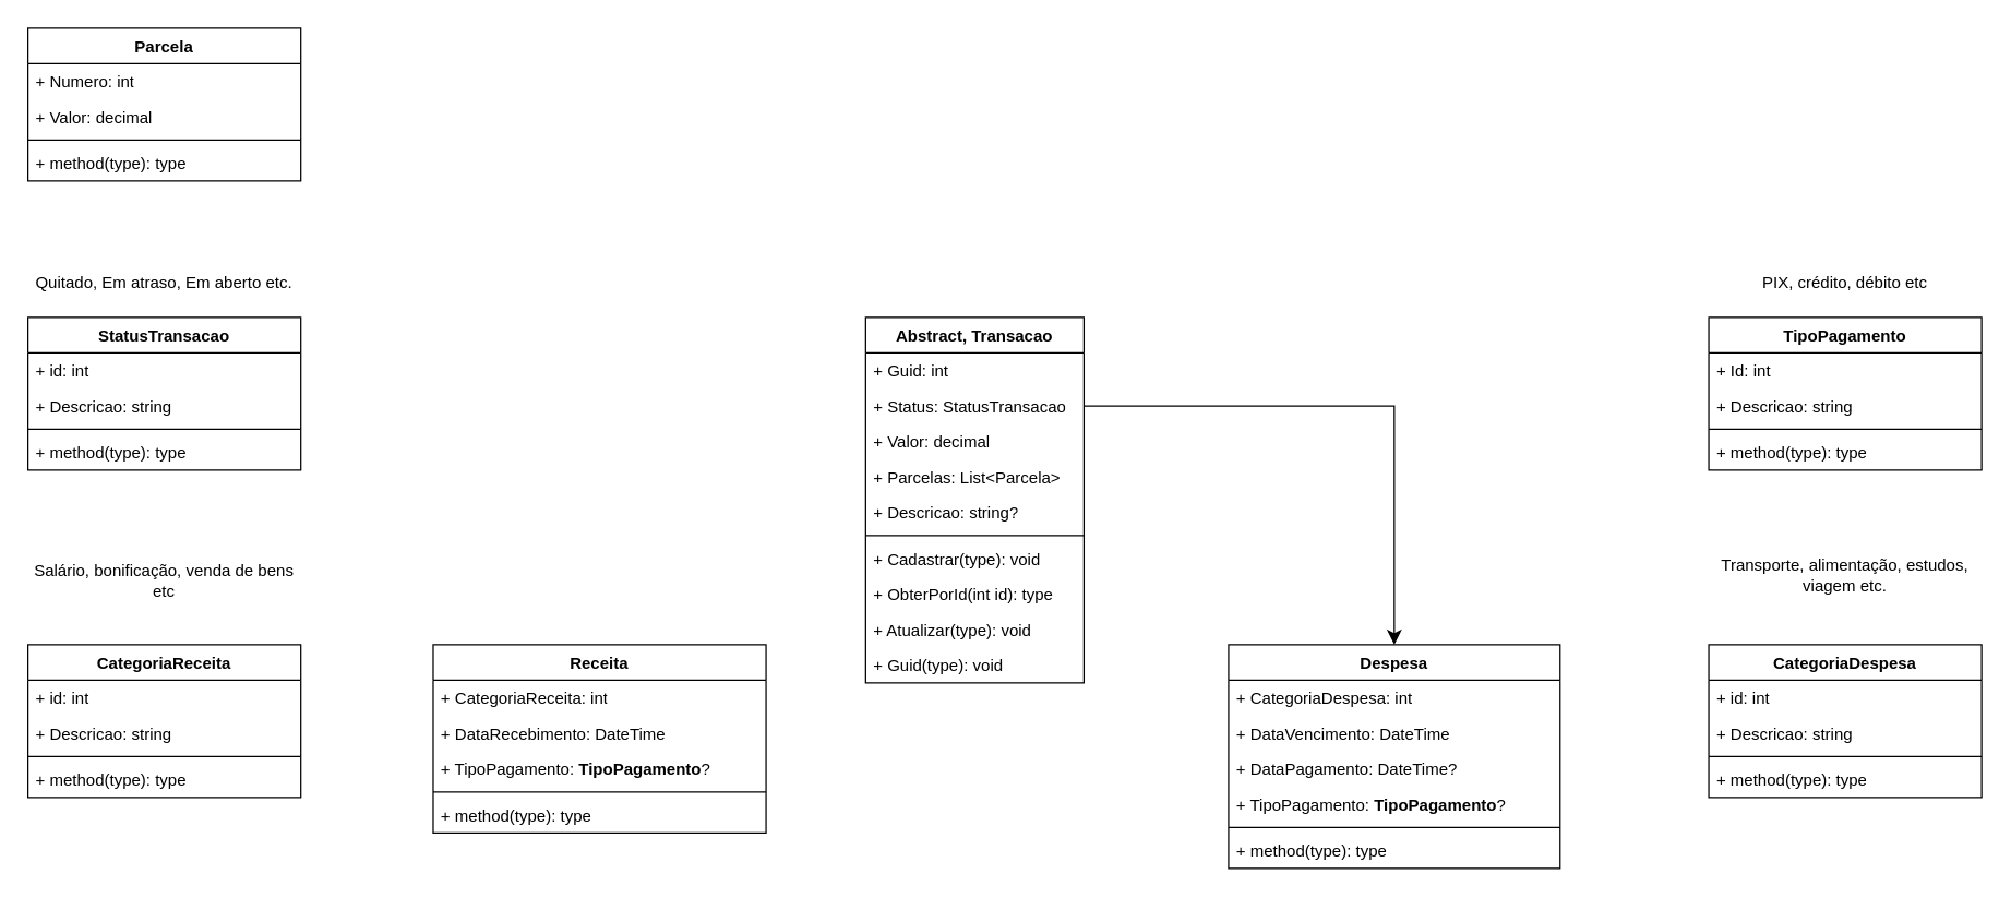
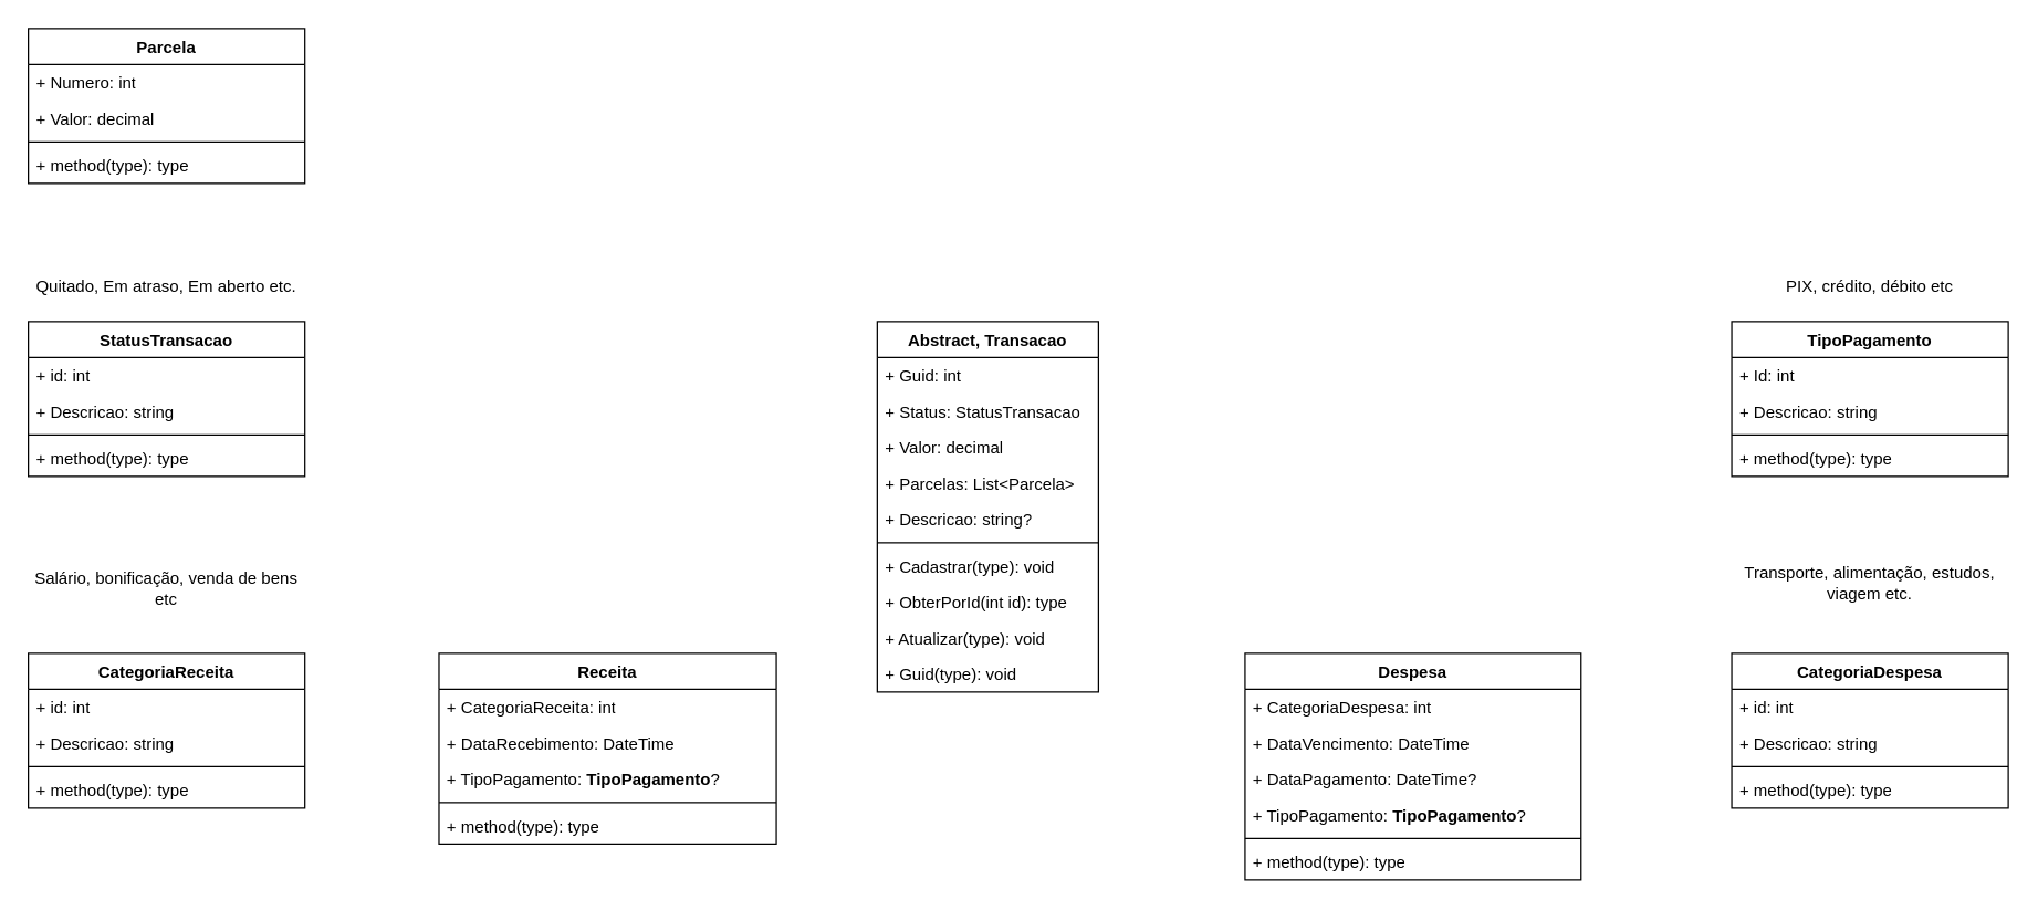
- <mxCell id="26" value="" style="edgeStyle=segmentEdgeStyle;endArrow=classic;html=1;curved=0;rounded=0;endSize=8;startSize=8;exitX=1;exitY=0.5;exitDx=0;exitDy=0;" parent="1" source="4" target="19" edge="1"><mxGeometry width="50" height="50" relative="1" as="geometry"><mxPoint x="950" y="372" as="sourcePoint" /><mxPoint x="1000" y="322" as="targetPoint" /></mxGeometry></mxCell>
